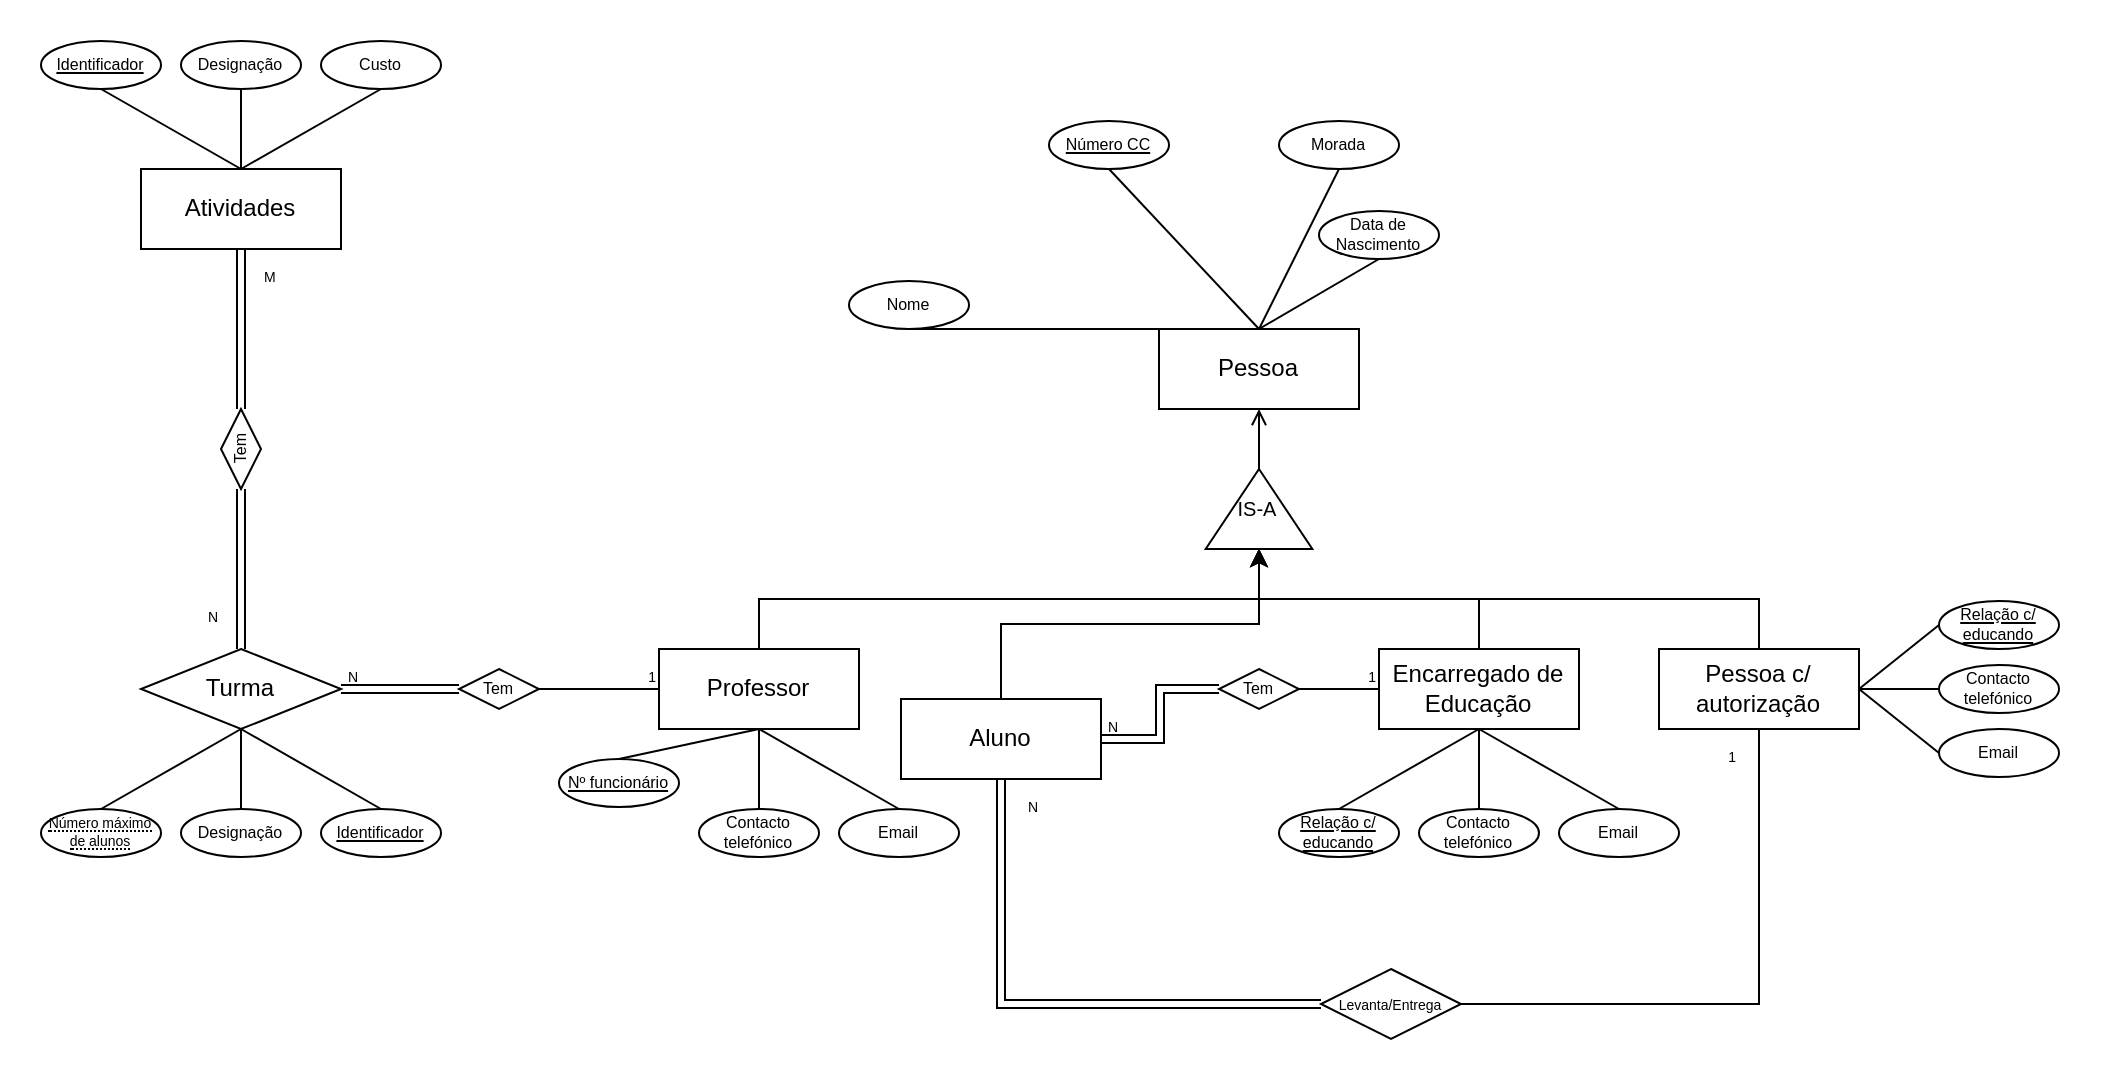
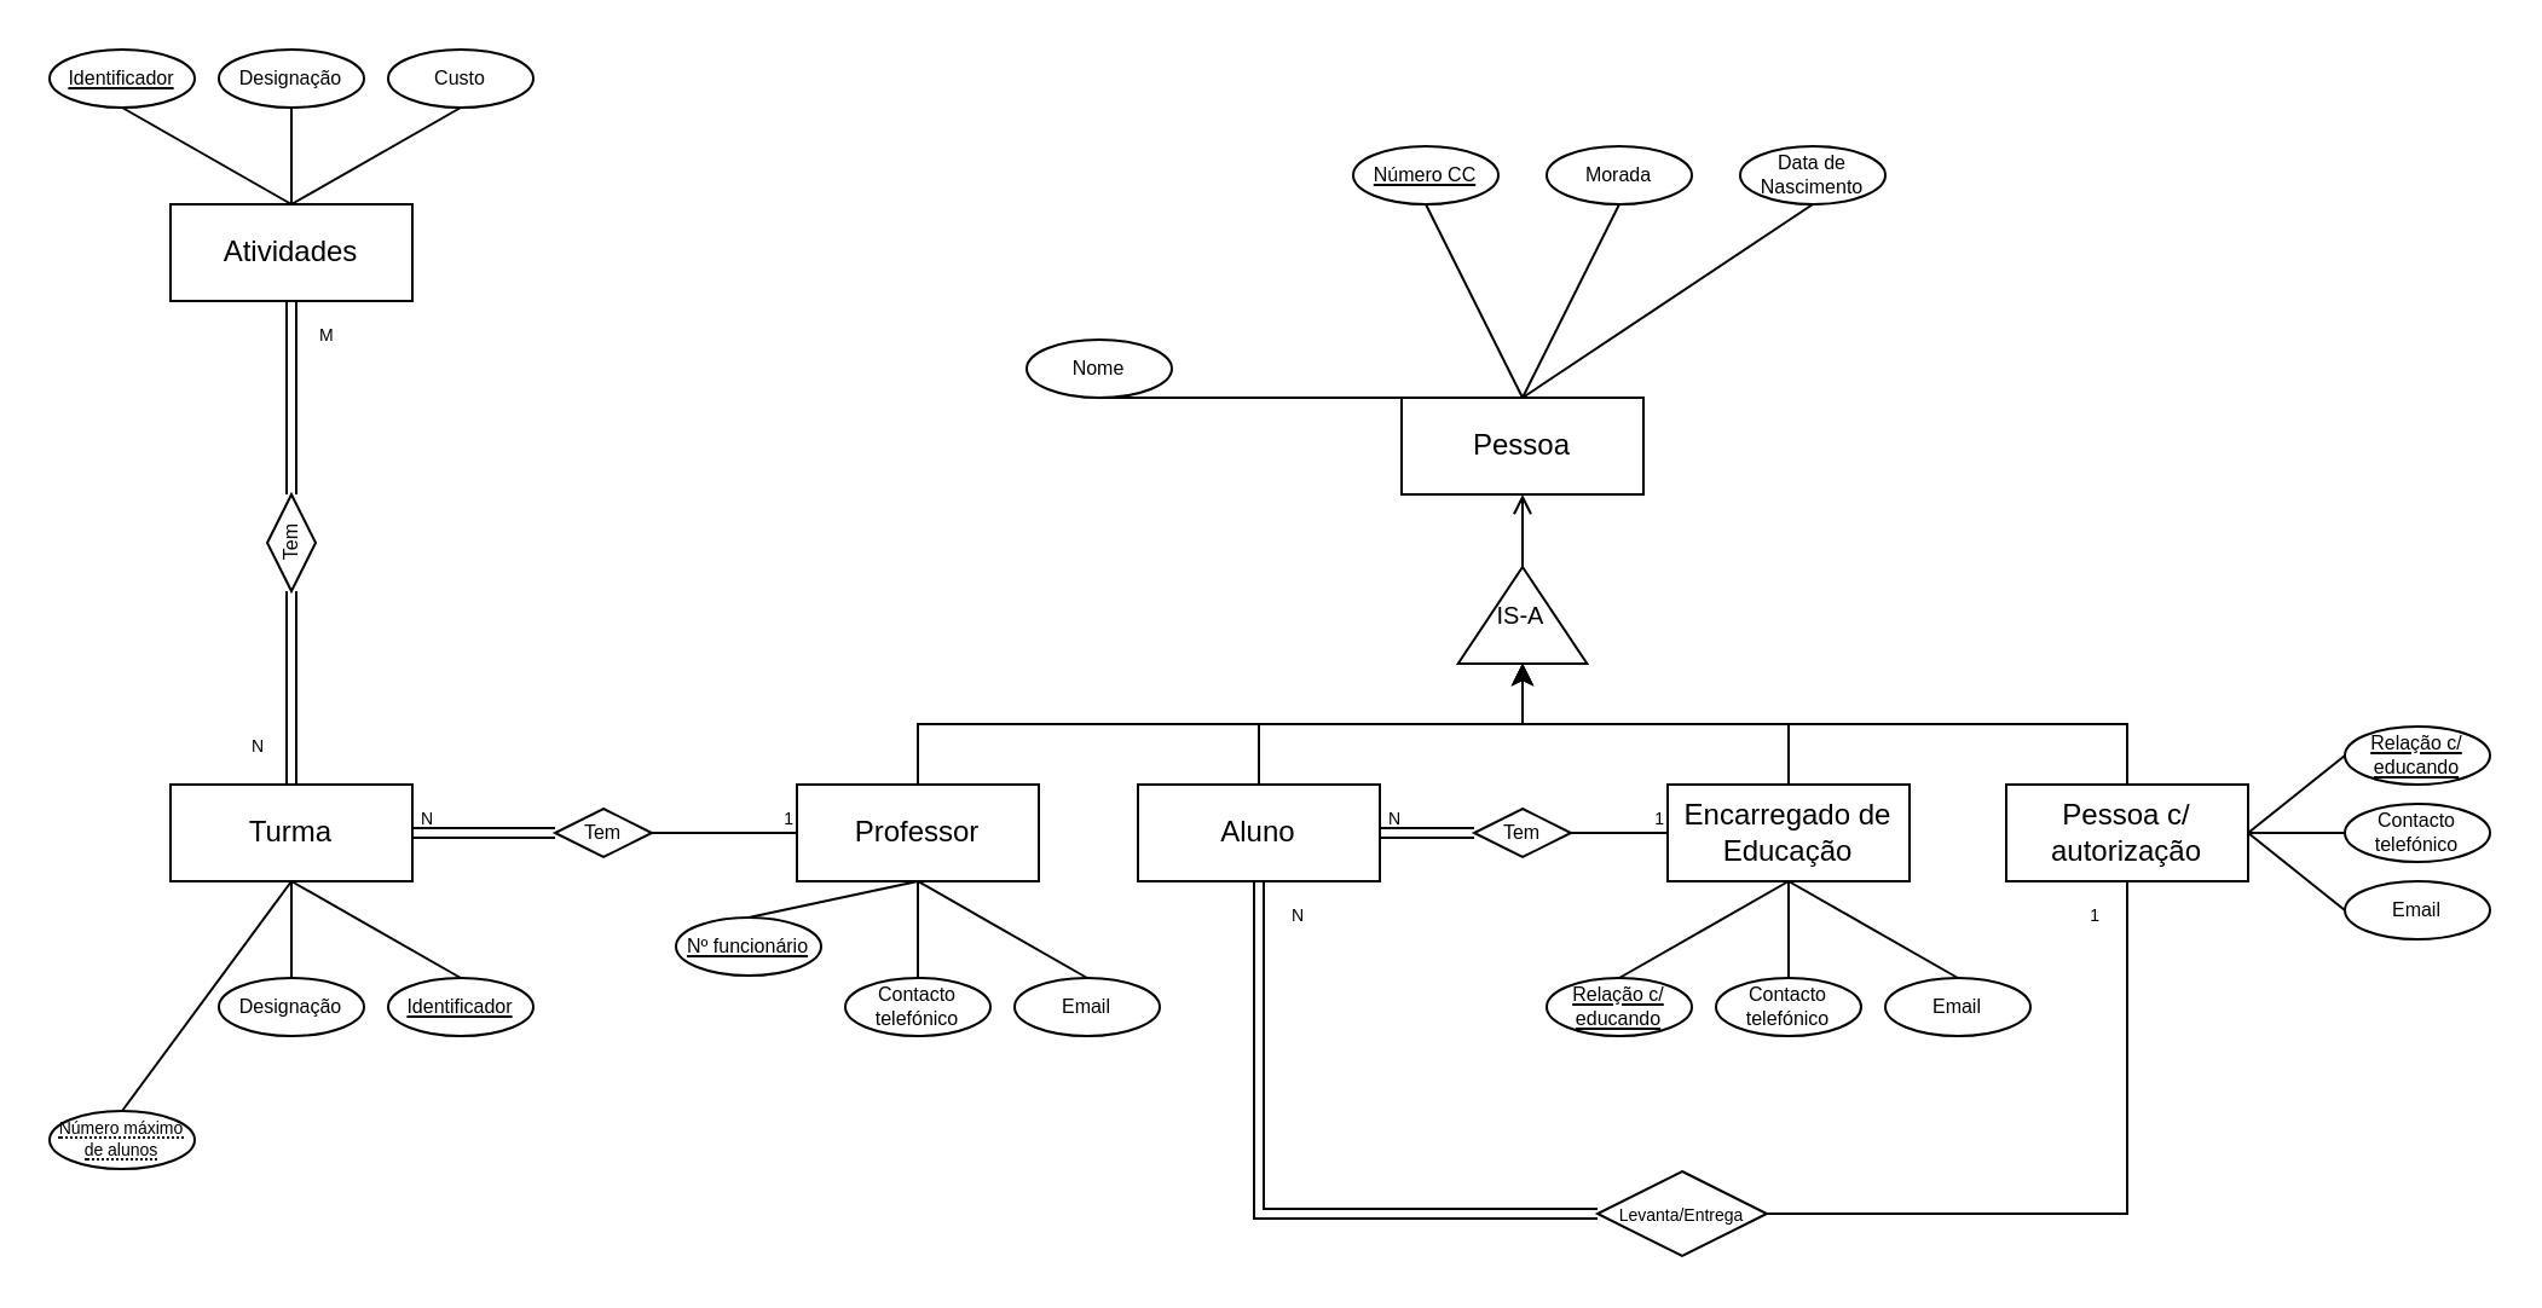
- <mxCell id="36" value="Número CC" style="ellipse;whiteSpace=wrap;html=1;align=center;fontStyle=4;aspect=fixed;fontSize=8;" vertex="1" parent="1"><mxGeometry x="524" y="60" width="60" height="24" as="geometry" /></mxCell>
+ <mxCell id="36" value="Número CC" style="ellipse;whiteSpace=wrap;html=1;align=center;fontStyle=4;aspect=fixed;fontSize=8;" vertex="1" parent="1"><mxGeometry x="559" y="60" width="60" height="24" as="geometry" /></mxCell>
- <mxCell id="35" value="Data de Nascimento" style="ellipse;whiteSpace=wrap;html=1;align=center;aspect=fixed;fontSize=8;" vertex="1" parent="1"><mxGeometry x="659" y="105" width="60" height="24" as="geometry" /></mxCell>
+ <mxCell id="35" value="Data de Nascimento" style="ellipse;whiteSpace=wrap;html=1;align=center;aspect=fixed;fontSize=8;" vertex="1" parent="1"><mxGeometry x="719" y="60" width="60" height="24" as="geometry" /></mxCell>
- <mxCell id="2" value="Turma" style="rhombus;whiteSpace=wrap;html=1;align=center;" vertex="1" parent="1"><mxGeometry x="70" y="324" width="100" height="40" as="geometry" /></mxCell>
+ <mxCell id="2" value="Turma" style="whiteSpace=wrap;html=1;align=center;" vertex="1" parent="1"><mxGeometry x="70" y="324" width="100" height="40" as="geometry" /></mxCell>
- <mxCell id="12" value="Aluno" style="whiteSpace=wrap;html=1;align=center;" vertex="1" parent="1"><mxGeometry x="450" y="349" width="100" height="40" as="geometry" /></mxCell>
+ <mxCell id="12" value="Aluno" style="whiteSpace=wrap;html=1;align=center;" vertex="1" parent="1"><mxGeometry x="470" y="324" width="100" height="40" as="geometry" /></mxCell>
- <mxCell id="18" value="&lt;span style=&quot;border-bottom: 1px dotted; font-size: 7px;&quot;&gt;Número máximo de alunos&lt;/span&gt;" style="ellipse;whiteSpace=wrap;html=1;align=center;aspect=fixed;fontSize=7;" vertex="1" parent="1"><mxGeometry x="20" y="404" width="60" height="24" as="geometry" /></mxCell>
+ <mxCell id="18" value="&lt;span style=&quot;border-bottom: 1px dotted; font-size: 7px;&quot;&gt;Número máximo de alunos&lt;/span&gt;" style="ellipse;whiteSpace=wrap;html=1;align=center;aspect=fixed;fontSize=7;" vertex="1" parent="1"><mxGeometry x="20" y="459" width="60" height="24" as="geometry" /></mxCell>
